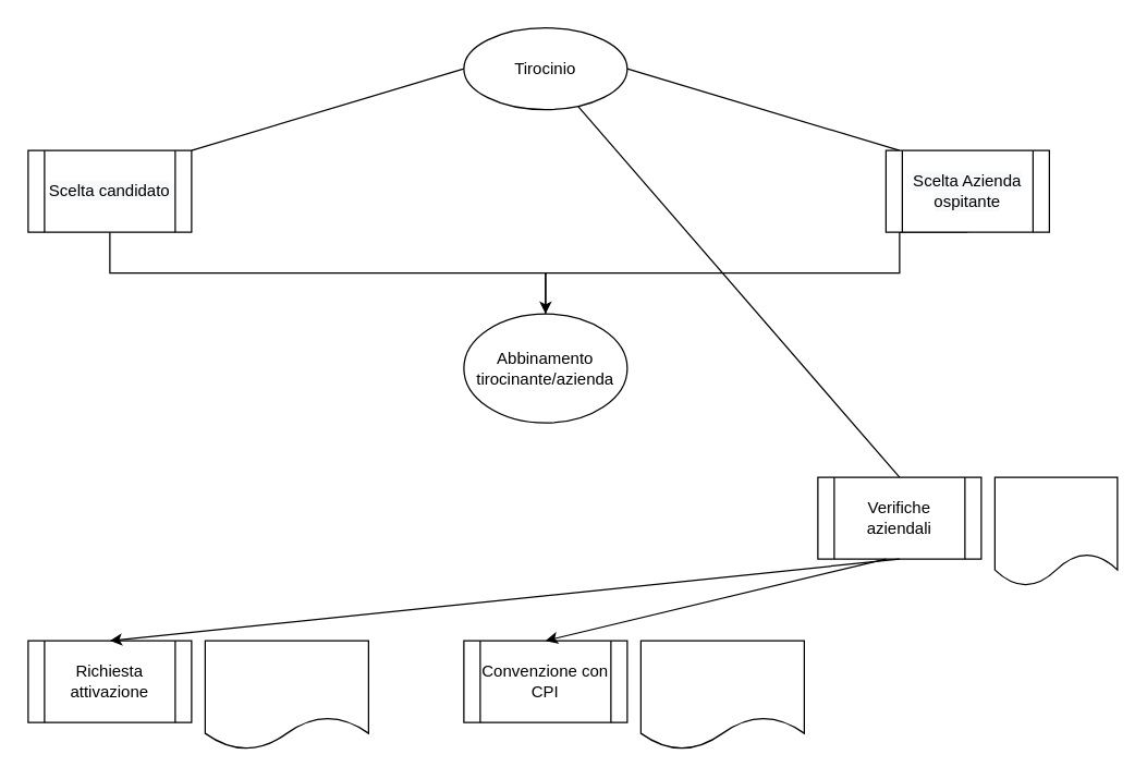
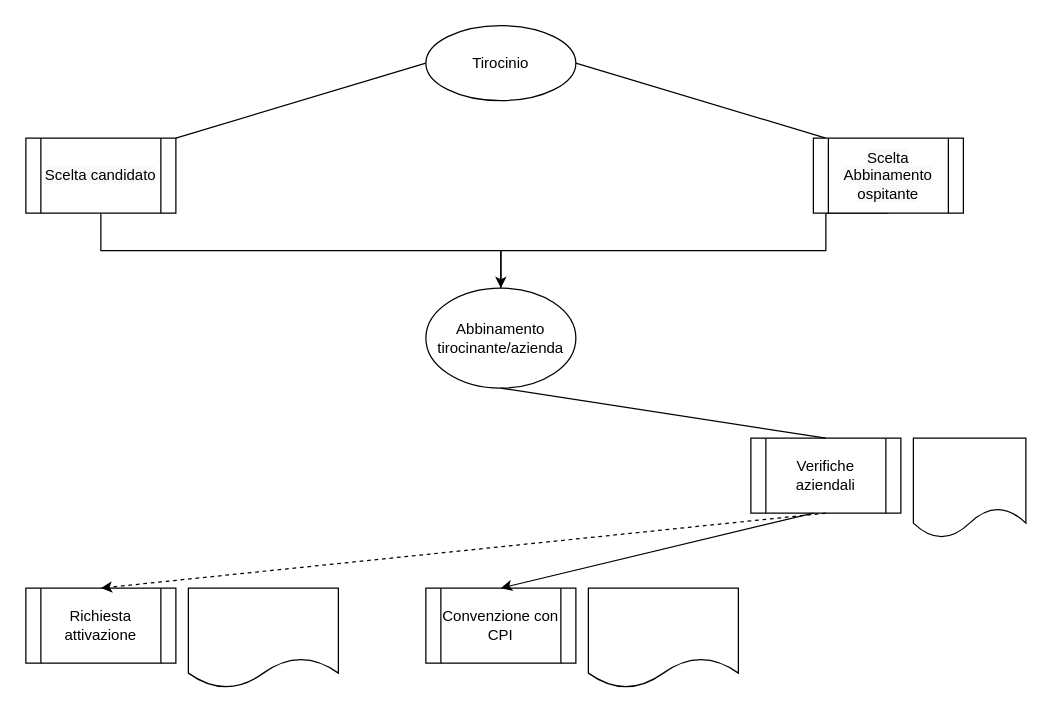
- <mxCell id="8" value="&#10;&#10;&lt;span style=&quot;color: rgb(0, 0, 0); font-family: helvetica; font-size: 12px; font-style: normal; font-weight: 400; letter-spacing: normal; text-align: center; text-indent: 0px; text-transform: none; word-spacing: 0px; background-color: rgb(248, 249, 250); display: inline; float: none;&quot;&gt;Scelta Azienda ospitante&lt;/span&gt;&#10;&#10;" style="shape=process;whiteSpace=wrap;html=1;backgroundOutline=1;" parent="1" vertex="1"><mxGeometry x="650" y="110" width="120" height="60" as="geometry" /></mxCell>
+ <mxCell id="8" value="&#10;&#10;&lt;span style=&quot;color: rgb(0, 0, 0); font-family: helvetica; font-size: 12px; font-style: normal; font-weight: 400; letter-spacing: normal; text-align: center; text-indent: 0px; text-transform: none; word-spacing: 0px; background-color: rgb(248, 249, 250); display: inline; float: none;&quot;&gt;Scelta Abbinamento ospitante&lt;/span&gt;&#10;&#10;" style="shape=process;whiteSpace=wrap;html=1;backgroundOutline=1;" parent="1" vertex="1"><mxGeometry x="650" y="110" width="120" height="60" as="geometry" /></mxCell>
- <mxCell id="13" value="" style="endArrow=none;html=1;exitX=0.5;exitY=0;exitDx=0;exitDy=0;" parent="1" source="12" target="2" edge="1"><mxGeometry width="50" height="50" relative="1" as="geometry"><mxPoint x="390" y="400" as="sourcePoint" /><mxPoint x="440" y="350" as="targetPoint" /></mxGeometry></mxCell>
+ <mxCell id="13" value="" style="endArrow=none;html=1;entryX=0.5;entryY=1;entryDx=0;entryDy=0;exitX=0.5;exitY=0;exitDx=0;exitDy=0;" parent="1" source="12" target="9" edge="1"><mxGeometry width="50" height="50" relative="1" as="geometry"><mxPoint x="390" y="400" as="sourcePoint" /><mxPoint x="440" y="350" as="targetPoint" /></mxGeometry></mxCell>
- <mxCell id="14" value="" style="endArrow=classic;html=1;entryX=0.5;entryY=0;entryDx=0;entryDy=0;exitX=0.5;exitY=1;exitDx=0;exitDy=0;" parent="1" source="12" target="11" edge="1"><mxGeometry width="50" height="50" relative="1" as="geometry"><mxPoint x="390" y="400" as="sourcePoint" /><mxPoint x="440" y="350" as="targetPoint" /></mxGeometry></mxCell>
+ <mxCell id="14" value="" style="endArrow=classic;html=1;entryX=0.5;entryY=0;entryDx=0;entryDy=0;exitX=0.5;exitY=1;exitDx=0;exitDy=0;dashed=1;" parent="1" source="12" target="11" edge="1"><mxGeometry width="50" height="50" relative="1" as="geometry"><mxPoint x="390" y="400" as="sourcePoint" /><mxPoint x="440" y="350" as="targetPoint" /></mxGeometry></mxCell>
